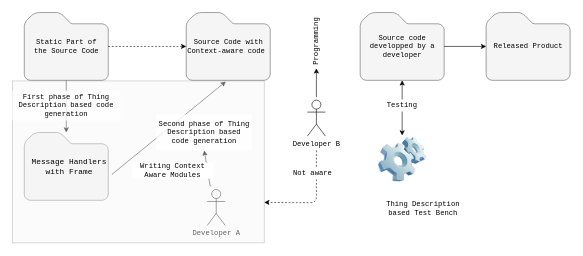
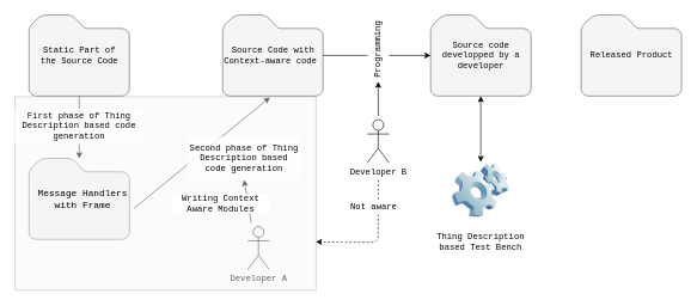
- <mxCell id="12" value="" style="endArrow=classic;html=1;strokeColor=#000000;strokeWidth=1;fontFamily=Courier New;fontSize=12;fontColor=#000000;dashed=1;" parent="1" source="8" target="10" edge="1"><mxGeometry width="50" height="50" relative="1" as="geometry"><mxPoint x="190" y="90" as="sourcePoint" /><mxPoint x="240" y="40" as="targetPoint" /></mxGeometry></mxCell>
+ <mxCell id="14" value="" style="endArrow=classic;html=1;strokeColor=#000000;strokeWidth=1;fontFamily=Courier New;fontSize=12;fontColor=#000000;" parent="1" source="10" target="11" edge="1"><mxGeometry width="50" height="50" relative="1" as="geometry"><mxPoint x="470" y="130" as="sourcePoint" /><mxPoint x="520" y="80" as="targetPoint" /></mxGeometry></mxCell>
- <mxCell id="20" value="" style="endArrow=classic;html=1;strokeColor=#000000;strokeWidth=1;fontFamily=Courier New;fontSize=12;fontColor=#000000;" parent="1" source="11" target="19" edge="1"><mxGeometry width="50" height="50" relative="1" as="geometry"><mxPoint x="740" y="190" as="sourcePoint" /><mxPoint x="790" y="140" as="targetPoint" /></mxGeometry></mxCell>
- <mxCell id="18" value="Testing" style="text;html=1;strokeColor=none;fillColor=#ffffff;align=center;verticalAlign=middle;whiteSpace=wrap;fontFamily=Courier New;fontSize=12;fontColor=#000000;" parent="1" vertex="1"><mxGeometry x="650" y="165" width="40" height="20" as="geometry" /></mxCell>
- <mxCell id="23" value="Writing Context Aware Modules" style="text;html=1;strokeColor=none;fillColor=#ffffff;align=center;verticalAlign=middle;whiteSpace=wrap;fontFamily=Courier New;fontSize=12;fontColor=#000000;" parent="1" vertex="1"><mxGeometry x="220" y="270" width="135" height="27" as="geometry" /></mxCell>
+ <mxCell id="23" value="Writing Context Aware Modules" style="text;html=1;strokeColor=none;fillColor=#ffffff;align=center;verticalAlign=middle;whiteSpace=wrap;fontFamily=Courier New;fontSize=12;fontColor=#000000;" parent="1" vertex="1"><mxGeometry x="240" y="270" width="135" height="27" as="geometry" /></mxCell>
- <mxCell id="17" value="Thing Description based Test Bench" style="text;html=1;strokeColor=none;fillColor=none;align=center;verticalAlign=middle;whiteSpace=wrap;fontFamily=Courier New;fontSize=12;fontColor=#000000;" parent="1" vertex="1"><mxGeometry x="640" y="317" width="130" height="60" as="geometry" /></mxCell>
+ <mxCell id="17" value="Thing Description based Test Bench" style="text;html=1;strokeColor=none;fillColor=none;align=center;verticalAlign=middle;whiteSpace=wrap;fontFamily=Courier New;fontSize=12;fontColor=#000000;" parent="1" vertex="1"><mxGeometry x="605" y="307" width="130" height="60" as="geometry" /></mxCell>
